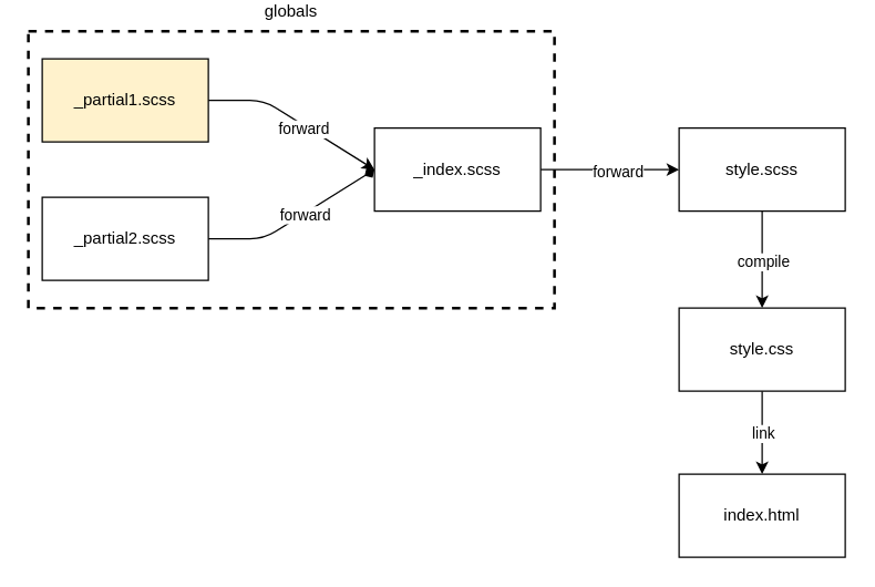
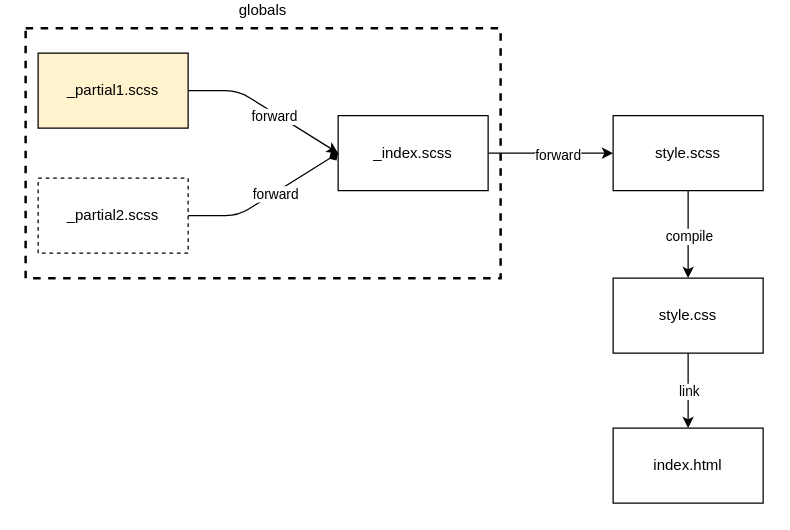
- <mxCell id="8" value="_partial2.scss" style="whiteSpace=wrap;html=1;" vertex="1" parent="1"><mxGeometry x="30" y="140" width="120" height="60" as="geometry" /></mxCell>
+ <mxCell id="8" value="_partial2.scss" style="whiteSpace=wrap;html=1;dashed=1;" vertex="1" parent="1"><mxGeometry x="30" y="140" width="120" height="60" as="geometry" /></mxCell>
